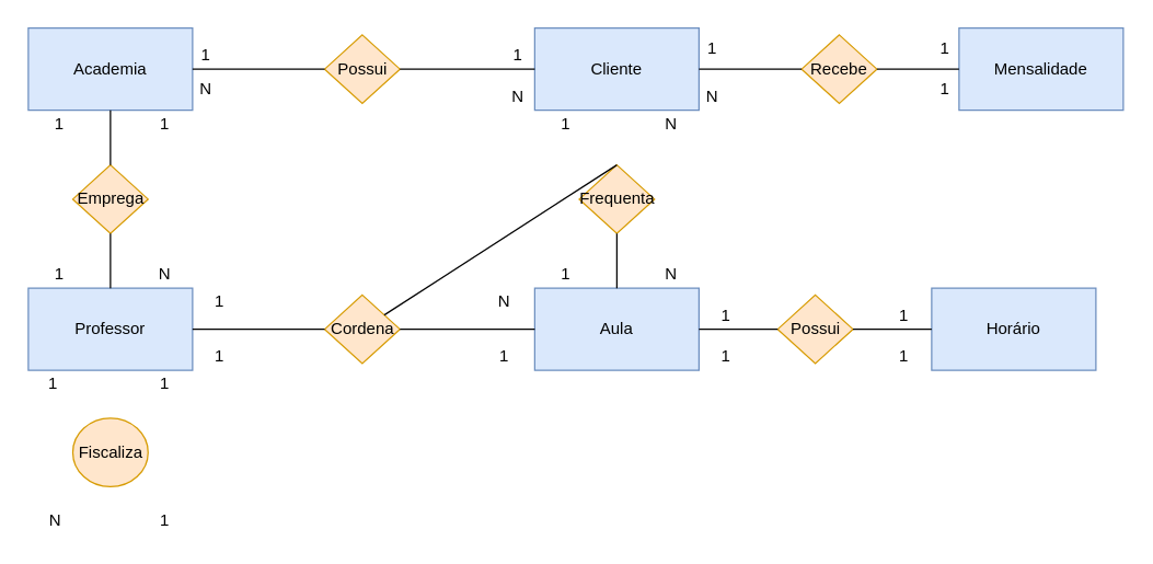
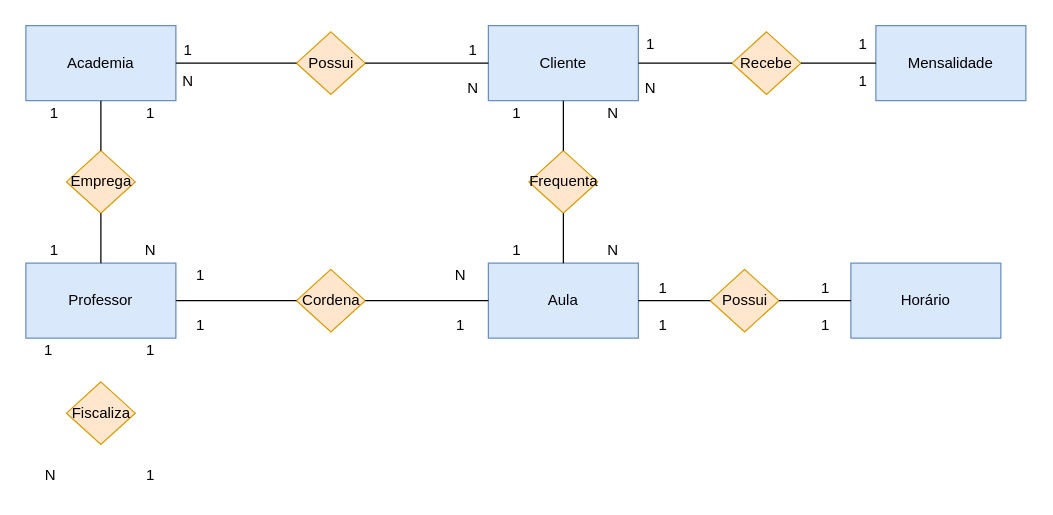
- <mxCell id="18" value="" style="endArrow=none;html=1;exitX=0.5;exitY=0;exitDx=0;exitDy=0;" parent="1" source="16" target="8" edge="1"><mxGeometry width="50" height="50" relative="1" as="geometry"><mxPoint x="390" y="130" as="sourcePoint" /><mxPoint x="440" y="100" as="targetPoint" /></mxGeometry></mxCell>
+ <mxCell id="18" value="" style="endArrow=none;html=1;entryX=0.5;entryY=1;entryDx=0;entryDy=0;exitX=0.5;exitY=0;exitDx=0;exitDy=0;" parent="1" source="16" target="4" edge="1"><mxGeometry width="50" height="50" relative="1" as="geometry"><mxPoint x="390" y="130" as="sourcePoint" /><mxPoint x="440" y="100" as="targetPoint" /></mxGeometry></mxCell>
- <mxCell id="5" value="Fiscaliza" style="ellipse;whiteSpace=wrap;html=1;fillColor=#ffe6cc;strokeColor=#d79b00;" parent="1" vertex="1"><mxGeometry x="52.5" y="305" width="55" height="50" as="geometry" /></mxCell>
+ <mxCell id="5" value="Fiscaliza" style="rhombus;whiteSpace=wrap;html=1;fillColor=#ffe6cc;strokeColor=#d79b00;" parent="1" vertex="1"><mxGeometry x="52.5" y="305" width="55" height="50" as="geometry" /></mxCell>
